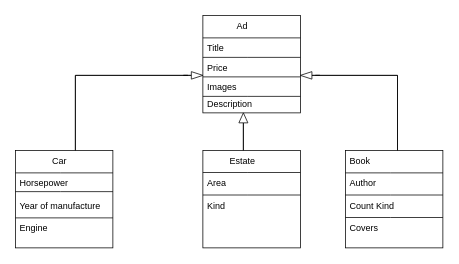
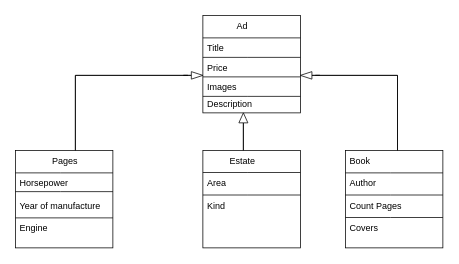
- <mxCell id="13" value="             Car" style="text;align=left;verticalAlign=top;spacingLeft=4;spacingRight=4;overflow=hidden;rotatable=0;points=[[0,0.5],[1,0.5]];portConstraint=eastwest;" vertex="1" parent="1"><mxGeometry x="20" y="200" width="130" height="30" as="geometry" /></mxCell>
+ <mxCell id="13" value="             Pages" style="text;align=left;verticalAlign=top;spacingLeft=4;spacingRight=4;overflow=hidden;rotatable=0;points=[[0,0.5],[1,0.5]];portConstraint=eastwest;" vertex="1" parent="1"><mxGeometry x="20" y="200" width="130" height="30" as="geometry" /></mxCell>
- <mxCell id="32" value="Count Kind" style="text;align=left;verticalAlign=top;spacingLeft=4;spacingRight=4;overflow=hidden;rotatable=0;points=[[0,0.5],[1,0.5]];portConstraint=eastwest;" vertex="1" parent="1"><mxGeometry x="460" y="260" width="130" height="30" as="geometry" /></mxCell>
+ <mxCell id="32" value="Count Pages" style="text;align=left;verticalAlign=top;spacingLeft=4;spacingRight=4;overflow=hidden;rotatable=0;points=[[0,0.5],[1,0.5]];portConstraint=eastwest;" vertex="1" parent="1"><mxGeometry x="460" y="260" width="130" height="30" as="geometry" /></mxCell>
